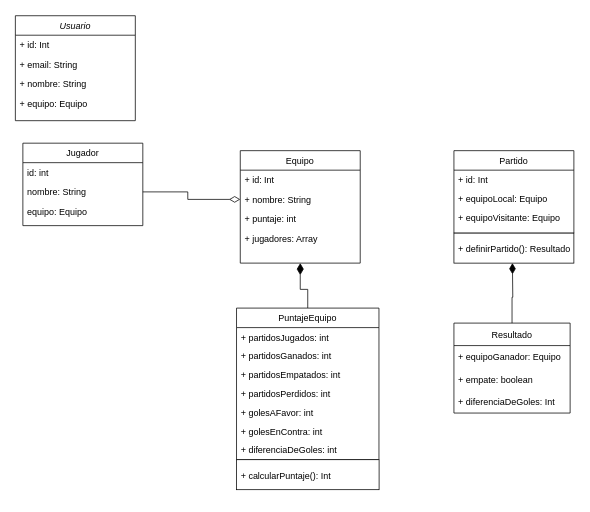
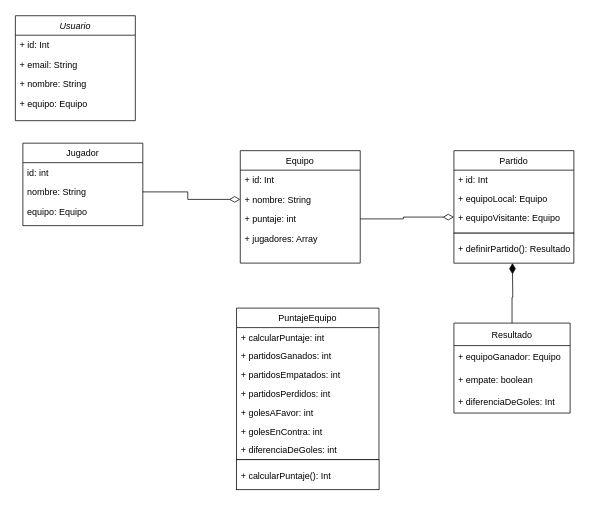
+ <mxCell id="43" style="rounded=0;orthogonalLoop=1;jettySize=auto;html=1;endArrow=diamondThin;endFill=0;endSize=12;strokeWidth=1;entryX=0;entryY=0.5;entryDx=0;entryDy=0;edgeStyle=orthogonalEdgeStyle;" edge="1" parent="1" source="15" target="34"><mxGeometry relative="1" as="geometry"><mxPoint x="590" y="300" as="targetPoint" /></mxGeometry></mxCell>
- <mxCell id="11" style="rounded=0;orthogonalLoop=1;jettySize=auto;html=1;exitX=0.5;exitY=0;exitDx=0;exitDy=0;entryX=0.5;entryY=1;entryDx=0;entryDy=0;endArrow=diamondThin;endFill=1;strokeWidth=1;endSize=13;edgeStyle=orthogonalEdgeStyle;" edge="1" parent="1" source="18" target="12"><mxGeometry relative="1" as="geometry" /></mxCell>
- <mxCell id="19" value="+ partidosJugados: int" style="text;align=left;verticalAlign=top;spacingLeft=4;spacingRight=4;overflow=hidden;rotatable=0;points=[[0,0.5],[1,0.5]];portConstraint=eastwest;" parent="18" vertex="1"><mxGeometry y="26" width="190" height="25.037" as="geometry" /></mxCell>
+ <mxCell id="19" value="+ calcularPuntaje: int" style="text;align=left;verticalAlign=top;spacingLeft=4;spacingRight=4;overflow=hidden;rotatable=0;points=[[0,0.5],[1,0.5]];portConstraint=eastwest;" parent="18" vertex="1"><mxGeometry y="26" width="190" height="25.037" as="geometry" /></mxCell>
